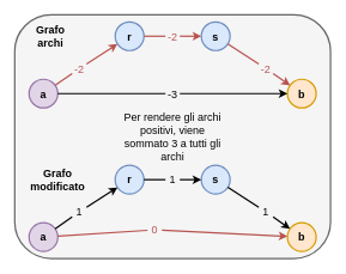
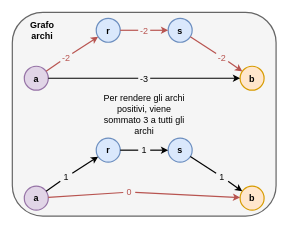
- <mxCell id="6" value="Grafo modificato" style="text;html=1;strokeColor=none;fillColor=none;align=center;verticalAlign=middle;whiteSpace=wrap;rounded=0;fontSize=15;fontStyle=1" vertex="1" parent="1"><mxGeometry x="40" y="230" width="80" height="40" as="geometry" /></mxCell>
